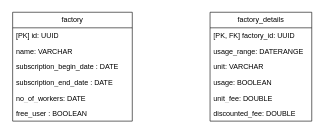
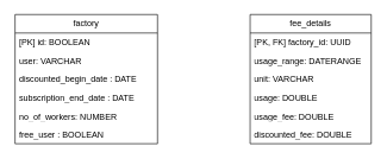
- <mxCell id="9" value="factory_details" style="swimlane;fontStyle=0;childLayout=stackLayout;horizontal=1;startSize=26;fillColor=none;horizontalStack=0;resizeParent=1;resizeParentMax=0;resizeLast=0;collapsible=1;marginBottom=0;whiteSpace=wrap;html=1;" parent="1" vertex="1"><mxGeometry x="350" y="20" width="170" height="182" as="geometry"><mxRectangle x="400" y="90" width="120" height="30" as="alternateBounds" /></mxGeometry></mxCell>
+ <mxCell id="9" value="fee_details" style="swimlane;fontStyle=0;childLayout=stackLayout;horizontal=1;startSize=26;fillColor=none;horizontalStack=0;resizeParent=1;resizeParentMax=0;resizeLast=0;collapsible=1;marginBottom=0;whiteSpace=wrap;html=1;" parent="1" vertex="1"><mxGeometry x="350" y="20" width="170" height="182" as="geometry"><mxRectangle x="400" y="90" width="120" height="30" as="alternateBounds" /></mxGeometry></mxCell>
- <mxCell id="3" value="[PK] id: UUID" style="text;strokeColor=none;fillColor=none;align=left;verticalAlign=top;spacingLeft=4;spacingRight=4;overflow=hidden;rotatable=0;points=[[0,0.5],[1,0.5]];portConstraint=eastwest;whiteSpace=wrap;html=1;" parent="2" vertex="1"><mxGeometry y="26" width="200" height="26" as="geometry" /></mxCell>
+ <mxCell id="3" value="[PK] id: BOOLEAN" style="text;strokeColor=none;fillColor=none;align=left;verticalAlign=top;spacingLeft=4;spacingRight=4;overflow=hidden;rotatable=0;points=[[0,0.5],[1,0.5]];portConstraint=eastwest;whiteSpace=wrap;html=1;" parent="2" vertex="1"><mxGeometry y="26" width="200" height="26" as="geometry" /></mxCell>
- <mxCell id="4" value="name: VARCHAR" style="text;strokeColor=none;fillColor=none;align=left;verticalAlign=top;spacingLeft=4;spacingRight=4;overflow=hidden;rotatable=0;points=[[0,0.5],[1,0.5]];portConstraint=eastwest;whiteSpace=wrap;html=1;" parent="2" vertex="1"><mxGeometry y="52" width="200" height="26" as="geometry" /></mxCell>
+ <mxCell id="4" value="user: VARCHAR" style="text;strokeColor=none;fillColor=none;align=left;verticalAlign=top;spacingLeft=4;spacingRight=4;overflow=hidden;rotatable=0;points=[[0,0.5],[1,0.5]];portConstraint=eastwest;whiteSpace=wrap;html=1;" parent="2" vertex="1"><mxGeometry y="52" width="200" height="26" as="geometry" /></mxCell>
- <mxCell id="5" value="subscription_begin_date : DATE" style="text;strokeColor=none;fillColor=none;align=left;verticalAlign=top;spacingLeft=4;spacingRight=4;overflow=hidden;rotatable=0;points=[[0,0.5],[1,0.5]];portConstraint=eastwest;whiteSpace=wrap;html=1;" parent="2" vertex="1"><mxGeometry y="78" width="200" height="26" as="geometry" /></mxCell>
+ <mxCell id="5" value="discounted_begin_date : DATE" style="text;strokeColor=none;fillColor=none;align=left;verticalAlign=top;spacingLeft=4;spacingRight=4;overflow=hidden;rotatable=0;points=[[0,0.5],[1,0.5]];portConstraint=eastwest;whiteSpace=wrap;html=1;" parent="2" vertex="1"><mxGeometry y="78" width="200" height="26" as="geometry" /></mxCell>
- <mxCell id="13" value="usage: BOOLEAN" style="text;strokeColor=none;fillColor=none;align=left;verticalAlign=top;spacingLeft=4;spacingRight=4;overflow=hidden;rotatable=0;points=[[0,0.5],[1,0.5]];portConstraint=eastwest;whiteSpace=wrap;html=1;" parent="9" vertex="1"><mxGeometry y="104" width="170" height="26" as="geometry" /></mxCell>
+ <mxCell id="13" value="usage: DOUBLE" style="text;strokeColor=none;fillColor=none;align=left;verticalAlign=top;spacingLeft=4;spacingRight=4;overflow=hidden;rotatable=0;points=[[0,0.5],[1,0.5]];portConstraint=eastwest;whiteSpace=wrap;html=1;" parent="9" vertex="1"><mxGeometry y="104" width="170" height="26" as="geometry" /></mxCell>
- <mxCell id="7" value="no_of_workers: DATE" style="text;strokeColor=none;fillColor=none;align=left;verticalAlign=top;spacingLeft=4;spacingRight=4;overflow=hidden;rotatable=0;points=[[0,0.5],[1,0.5]];portConstraint=eastwest;whiteSpace=wrap;html=1;" parent="2" vertex="1"><mxGeometry y="130" width="200" height="26" as="geometry" /></mxCell>
+ <mxCell id="7" value="no_of_workers: NUMBER" style="text;strokeColor=none;fillColor=none;align=left;verticalAlign=top;spacingLeft=4;spacingRight=4;overflow=hidden;rotatable=0;points=[[0,0.5],[1,0.5]];portConstraint=eastwest;whiteSpace=wrap;html=1;" parent="2" vertex="1"><mxGeometry y="130" width="200" height="26" as="geometry" /></mxCell>
- <mxCell id="14" value="unit_fee: DOUBLE" style="text;strokeColor=none;fillColor=none;align=left;verticalAlign=top;spacingLeft=4;spacingRight=4;overflow=hidden;rotatable=0;points=[[0,0.5],[1,0.5]];portConstraint=eastwest;whiteSpace=wrap;html=1;" parent="9" vertex="1"><mxGeometry y="130" width="170" height="26" as="geometry" /></mxCell>
+ <mxCell id="14" value="usage_fee: DOUBLE" style="text;strokeColor=none;fillColor=none;align=left;verticalAlign=top;spacingLeft=4;spacingRight=4;overflow=hidden;rotatable=0;points=[[0,0.5],[1,0.5]];portConstraint=eastwest;whiteSpace=wrap;html=1;" parent="9" vertex="1"><mxGeometry y="130" width="170" height="26" as="geometry" /></mxCell>
